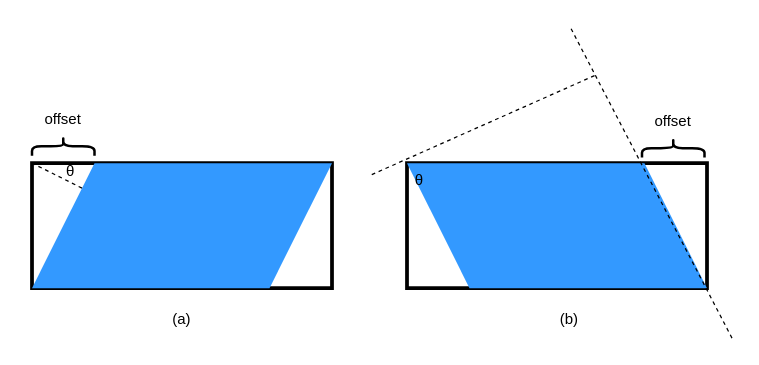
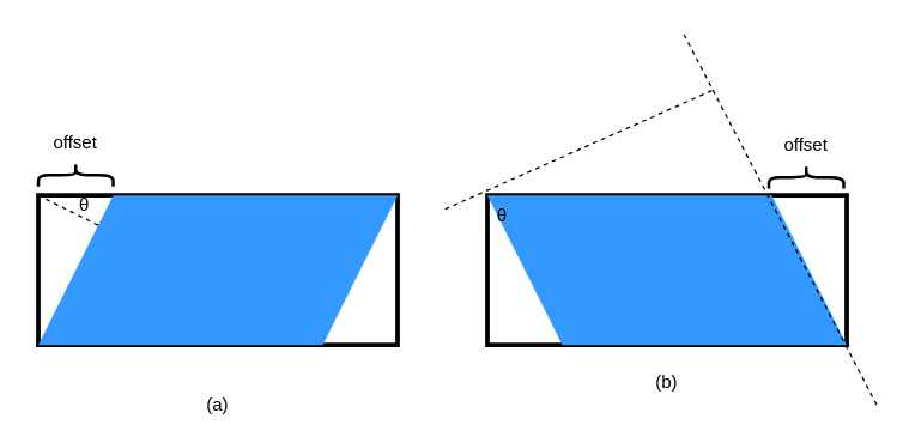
- <mxCell id="6" value="(a)" style="text;html=1;strokeColor=none;fillColor=none;align=center;verticalAlign=middle;whiteSpace=wrap;rounded=0;" vertex="1" parent="1"><mxGeometry x="115" y="240" width="60" height="30" as="geometry" /></mxCell>
+ <mxCell id="6" value="(a)" style="text;html=1;strokeColor=none;fillColor=none;align=center;verticalAlign=middle;whiteSpace=wrap;rounded=0;" vertex="1" parent="1"><mxGeometry x="115" y="255" width="60" height="30" as="geometry" /></mxCell>
- <mxCell id="12" value="(b)" style="text;html=1;strokeColor=none;fillColor=none;align=center;verticalAlign=middle;whiteSpace=wrap;rounded=0;" vertex="1" parent="1"><mxGeometry x="425" y="240" width="60" height="30" as="geometry" /></mxCell>
+ <mxCell id="12" value="(b)" style="text;html=1;strokeColor=none;fillColor=none;align=center;verticalAlign=middle;whiteSpace=wrap;rounded=0;" vertex="1" parent="1"><mxGeometry x="415" y="240" width="60" height="30" as="geometry" /></mxCell>
